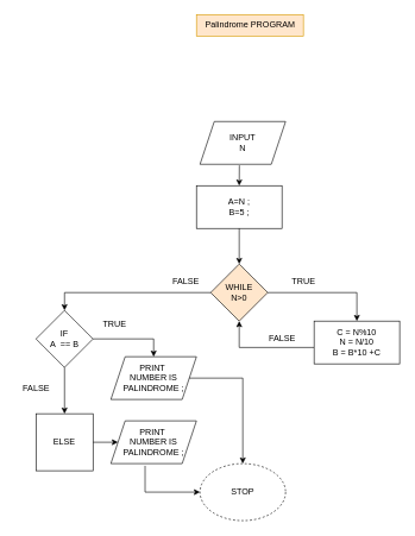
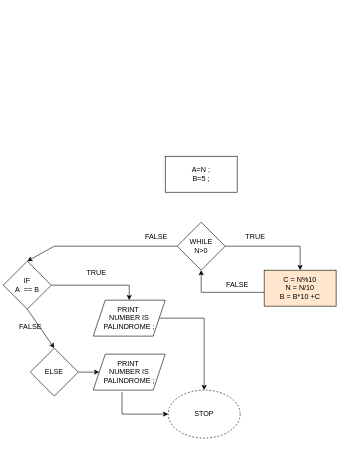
- <mxCell id="7" value="Palindrome PROGRAM" style="text;html=1;align=center;verticalAlign=middle;resizable=0;points=[];autosize=1;strokeColor=#d79b00;fillColor=#ffe6cc;shadow=0;sketch=0;" parent="1" vertex="1"><mxGeometry x="275" y="20" width="150" height="30" as="geometry" /></mxCell>
- <mxCell id="2" value="INPUT&lt;br&gt;N" style="shape=parallelogram;perimeter=parallelogramPerimeter;whiteSpace=wrap;html=1;fixedSize=1;" parent="1" vertex="1"><mxGeometry x="280" y="170" width="120" height="60" as="geometry" /></mxCell>
- <mxCell id="4" value="" style="endArrow=classic;html=1;rounded=0;exitX=0.46;exitY=1.024;exitDx=0;exitDy=0;exitPerimeter=0;entryX=0.5;entryY=0;entryDx=0;entryDy=0;" parent="1" source="2" target="8" edge="1"><mxGeometry width="50" height="50" relative="1" as="geometry"><mxPoint x="310" y="310" as="sourcePoint" /><mxPoint x="340" y="250" as="targetPoint" /></mxGeometry></mxCell>
- <mxCell id="15" value="" style="endArrow=classic;html=1;rounded=0;exitX=0.5;exitY=1;exitDx=0;exitDy=0;entryX=0.5;entryY=0;entryDx=0;entryDy=0;" parent="1" source="8" target="3" edge="1"><mxGeometry width="50" height="50" relative="1" as="geometry"><mxPoint x="310" y="410" as="sourcePoint" /><mxPoint x="360" y="360" as="targetPoint" /></mxGeometry></mxCell>
- <mxCell id="3" value="WHILE &lt;br&gt;N&amp;gt;0" style="rhombus;whiteSpace=wrap;html=1;fillColor=#ffe6cc;" parent="1" vertex="1"><mxGeometry x="295" y="370" width="80" height="80" as="geometry" /></mxCell>
+ <mxCell id="3" value="WHILE &lt;br&gt;N&amp;gt;0" style="rhombus;whiteSpace=wrap;html=1;" parent="1" vertex="1"><mxGeometry x="295" y="370" width="80" height="80" as="geometry" /></mxCell>
- <mxCell id="9" value="IF&lt;br&gt;A&amp;nbsp; == B" style="rhombus;whiteSpace=wrap;html=1;" parent="1" vertex="1"><mxGeometry x="50" y="435" width="80" height="80" as="geometry" /></mxCell>
+ <mxCell id="9" value="IF&lt;br&gt;A&amp;nbsp; == B" style="rhombus;whiteSpace=wrap;html=1;" parent="1" vertex="1"><mxGeometry x="5" y="435" width="80" height="80" as="geometry" /></mxCell>
- <mxCell id="16" value="C = N%10&lt;br&gt;N = N/10&lt;br&gt;B = B*10 +C" style="rounded=0;whiteSpace=wrap;html=1;" vertex="1" parent="1"><mxGeometry x="440" y="450" width="120" height="60" as="geometry" /></mxCell>
+ <mxCell id="16" value="C = N%10&lt;br&gt;N = N/10&lt;br&gt;B = B*10 +C" style="rounded=0;whiteSpace=wrap;html=1;fillColor=#ffe6cc;" vertex="1" parent="1"><mxGeometry x="440" y="450" width="120" height="60" as="geometry" /></mxCell>
- <mxCell id="18" value="ELSE" style="whiteSpace=wrap;html=1;rounded=0;" vertex="1" parent="1"><mxGeometry x="50" y="580" width="80" height="80" as="geometry" /></mxCell>
+ <mxCell id="18" value="ELSE" style="rhombus;whiteSpace=wrap;html=1;" vertex="1" parent="1"><mxGeometry x="50" y="580" width="80" height="80" as="geometry" /></mxCell>
